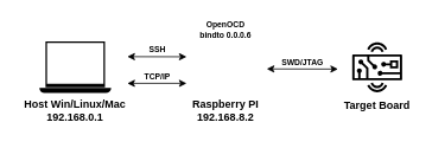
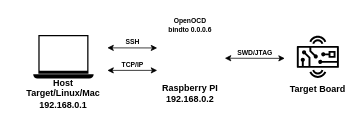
- <mxCell id="3" value="Host Win/Linux/Mac&lt;br&gt;192.168.0.1" style="text;html=1;strokeColor=none;fillColor=none;align=center;verticalAlign=middle;whiteSpace=wrap;rounded=0;fontStyle=1;labelBackgroundColor=none;fontColor=#000000;" vertex="1" parent="1"><mxGeometry x="20" y="104" width="128" height="40" as="geometry" /></mxCell>
+ <mxCell id="3" value="Host Target/Linux/Mac&lt;br&gt;192.168.0.1" style="text;html=1;strokeColor=none;fillColor=none;align=center;verticalAlign=middle;whiteSpace=wrap;rounded=0;fontStyle=1;labelBackgroundColor=none;fontColor=#000000;" vertex="1" parent="1"><mxGeometry x="20" y="104" width="128" height="40" as="geometry" /></mxCell>
- <mxCell id="4" value="Raspberry PI&lt;br&gt;192.168.8.2" style="text;html=1;strokeColor=none;fillColor=none;align=center;verticalAlign=middle;whiteSpace=wrap;rounded=0;fontStyle=1;labelBackgroundColor=none;fontColor=#000000;" vertex="1" parent="1"><mxGeometry x="188.5" y="104" width="128" height="40" as="geometry" /></mxCell>
+ <mxCell id="4" value="Raspberry PI&lt;br&gt;192.168.0.2" style="text;html=1;strokeColor=none;fillColor=none;align=center;verticalAlign=middle;whiteSpace=wrap;rounded=0;fontStyle=1;labelBackgroundColor=none;fontColor=#000000;" vertex="1" parent="1"><mxGeometry x="188.5" y="104" width="128" height="40" as="geometry" /></mxCell>
